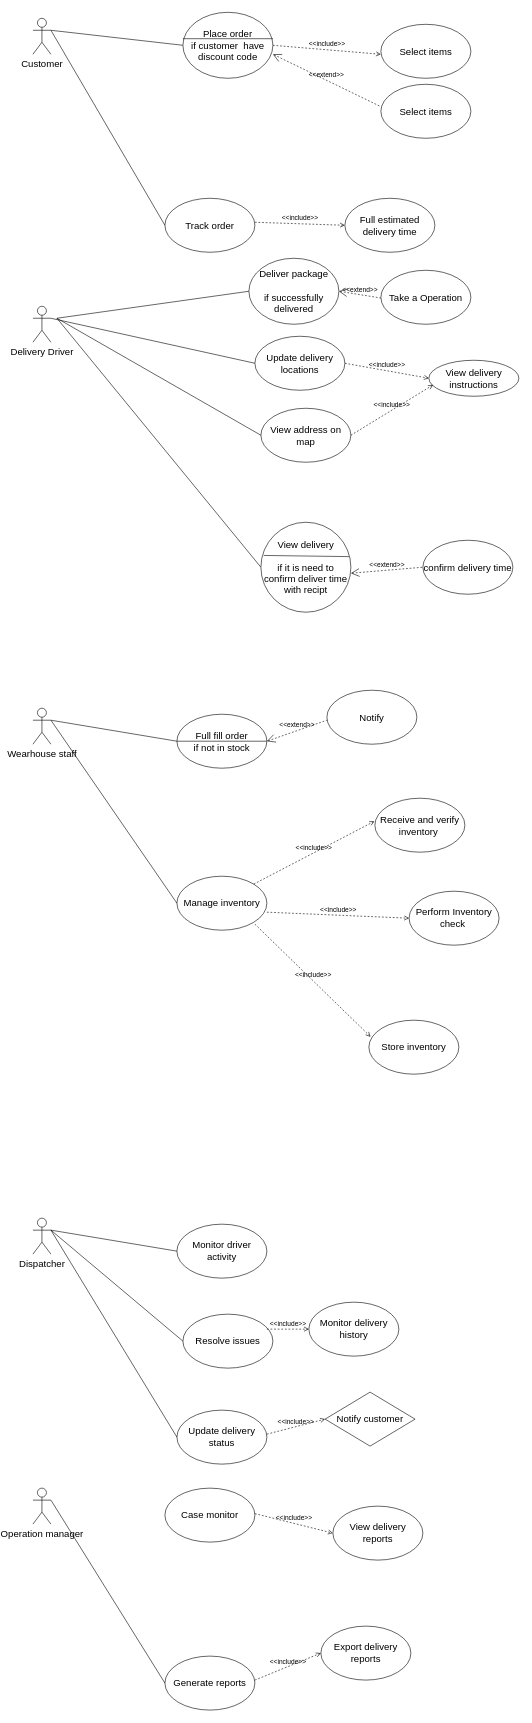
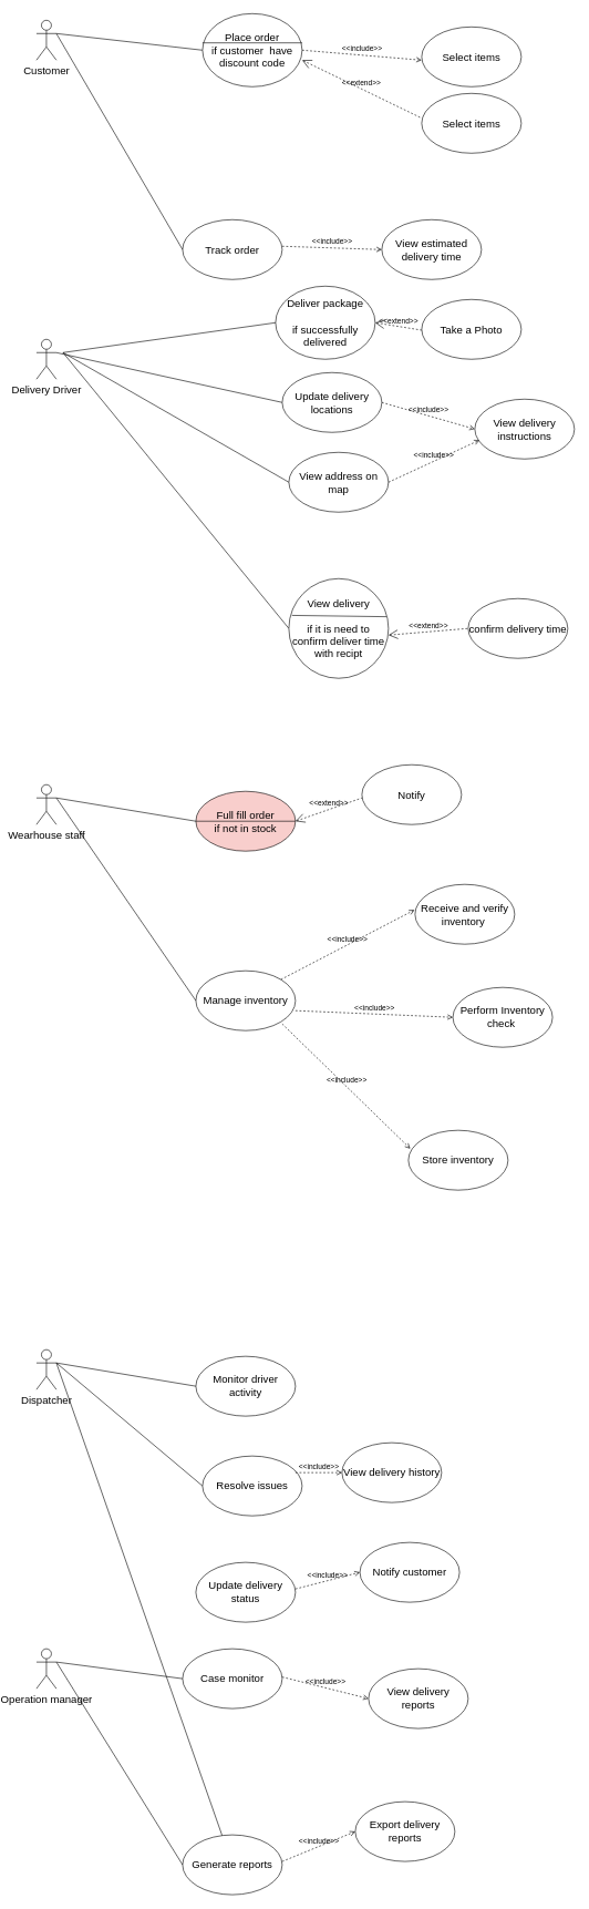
- <mxCell id="37" value="&lt;font style=&quot;font-size: 16px&quot;&gt;Full estimated delivery time&lt;/font&gt;" style="ellipse;whiteSpace=wrap;html=1;" parent="1" vertex="1"><mxGeometry x="540" y="330" width="150" height="90" as="geometry" /></mxCell>
+ <mxCell id="37" value="&lt;font style=&quot;font-size: 16px&quot;&gt;View estimated delivery time&lt;/font&gt;" style="ellipse;whiteSpace=wrap;html=1;" parent="1" vertex="1"><mxGeometry x="540" y="330" width="150" height="90" as="geometry" /></mxCell>
- <mxCell id="61" value="&lt;font style=&quot;font-size: 16px&quot;&gt;Take a Operation&lt;/font&gt;" style="ellipse;whiteSpace=wrap;html=1;" vertex="1" parent="1"><mxGeometry x="600" y="450" width="150" height="90" as="geometry" /></mxCell>
+ <mxCell id="61" value="&lt;font style=&quot;font-size: 16px&quot;&gt;Take a Photo&lt;/font&gt;" style="ellipse;whiteSpace=wrap;html=1;" vertex="1" parent="1"><mxGeometry x="600" y="450" width="150" height="90" as="geometry" /></mxCell>
- <mxCell id="49" value="&lt;font style=&quot;font-size: 16px&quot;&gt;View delivery instructions&lt;/font&gt;" style="ellipse;whiteSpace=wrap;html=1;" vertex="1" parent="1"><mxGeometry x="680" y="600" width="150" height="60" as="geometry" /></mxCell>
+ <mxCell id="49" value="&lt;font style=&quot;font-size: 16px&quot;&gt;View delivery instructions&lt;/font&gt;" style="ellipse;whiteSpace=wrap;html=1;" vertex="1" parent="1"><mxGeometry x="680" y="600" width="150" height="90" as="geometry" /></mxCell>
- <mxCell id="11" value="&lt;span style=&quot;font-size: 16px&quot;&gt;Full fill order&lt;br&gt;if not in stock&lt;br&gt;&lt;/span&gt;" style="ellipse;whiteSpace=wrap;html=1;" parent="1" vertex="1"><mxGeometry x="260" y="1190" width="150" height="90" as="geometry" /></mxCell>
+ <mxCell id="11" value="&lt;span style=&quot;font-size: 16px&quot;&gt;Full fill order&lt;br&gt;if not in stock&lt;br&gt;&lt;/span&gt;" style="ellipse;whiteSpace=wrap;html=1;fillColor=#f8cecc;" parent="1" vertex="1"><mxGeometry x="260" y="1190" width="150" height="90" as="geometry" /></mxCell>
- <mxCell id="57" value="&lt;span style=&quot;font-size: 16px&quot;&gt;Monitor delivery history&lt;/span&gt;" style="ellipse;whiteSpace=wrap;html=1;" vertex="1" parent="1"><mxGeometry x="480" y="2170" width="150" height="90" as="geometry" /></mxCell>
+ <mxCell id="57" value="&lt;span style=&quot;font-size: 16px&quot;&gt;View delivery history&lt;/span&gt;" style="ellipse;whiteSpace=wrap;html=1;" vertex="1" parent="1"><mxGeometry x="480" y="2170" width="150" height="90" as="geometry" /></mxCell>
- <mxCell id="27" value="" style="endArrow=none;html=1;exitX=1;exitY=0.333;exitDx=0;exitDy=0;exitPerimeter=0;entryX=0;entryY=0.5;entryDx=0;entryDy=0;" parent="1" source="18" target="21" edge="1"><mxGeometry width="50" height="50" relative="1" as="geometry"><mxPoint x="60" y="2060" as="sourcePoint" /><mxPoint x="250" y="2235" as="targetPoint" /></mxGeometry></mxCell>
+ <mxCell id="27" value="" style="endArrow=none;html=1;exitX=1;exitY=0.333;exitDx=0;exitDy=0;exitPerimeter=0;" parent="1" source="18" target="24" edge="1"><mxGeometry width="50" height="50" relative="1" as="geometry"><mxPoint x="60" y="2060" as="sourcePoint" /><mxPoint x="250" y="2235" as="targetPoint" /></mxGeometry></mxCell>
- <mxCell id="45" value="&lt;span style=&quot;font-size: 16px&quot;&gt;Notify customer&lt;/span&gt;" style="rhombus;whiteSpace=wrap;html=1;" vertex="1" parent="1"><mxGeometry x="507" y="2320" width="150" height="90" as="geometry" /></mxCell>
+ <mxCell id="45" value="&lt;span style=&quot;font-size: 16px&quot;&gt;Notify customer&lt;/span&gt;" style="ellipse;whiteSpace=wrap;html=1;" vertex="1" parent="1"><mxGeometry x="507" y="2320" width="150" height="90" as="geometry" /></mxCell>
+ <mxCell id="28" value="" style="endArrow=none;html=1;exitX=1;exitY=0.333;exitDx=0;exitDy=0;exitPerimeter=0;entryX=0;entryY=0.5;entryDx=0;entryDy=0;" parent="1" source="22" target="23" edge="1"><mxGeometry width="50" height="50" relative="1" as="geometry"><mxPoint x="360" y="2260" as="sourcePoint" /><mxPoint x="410" y="2210" as="targetPoint" /></mxGeometry></mxCell>
